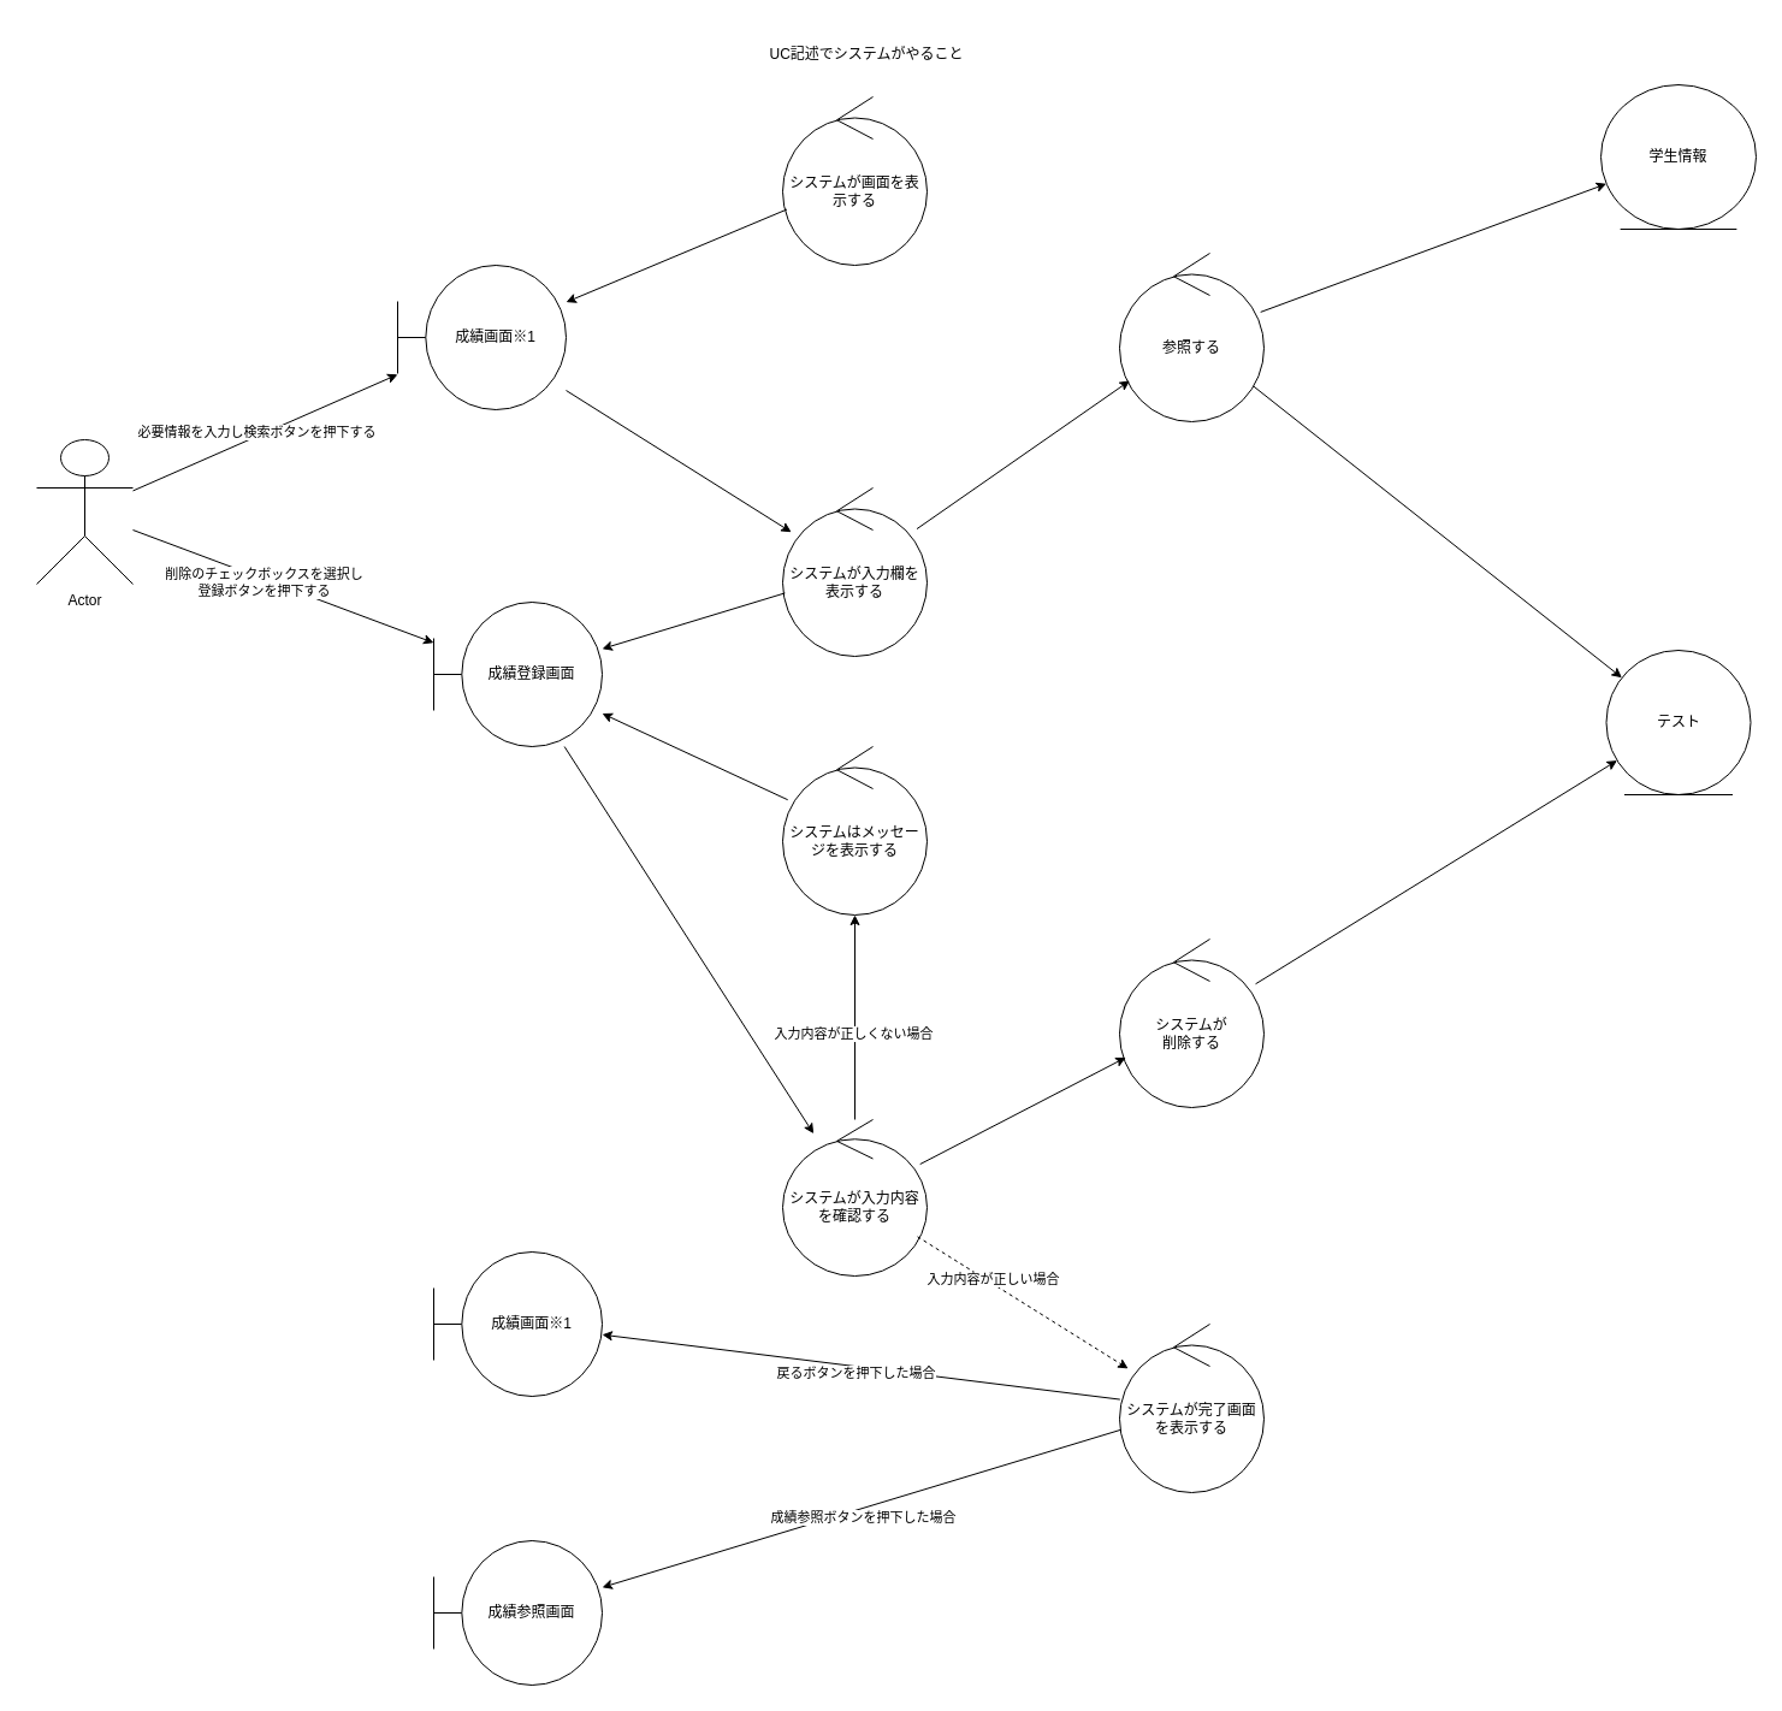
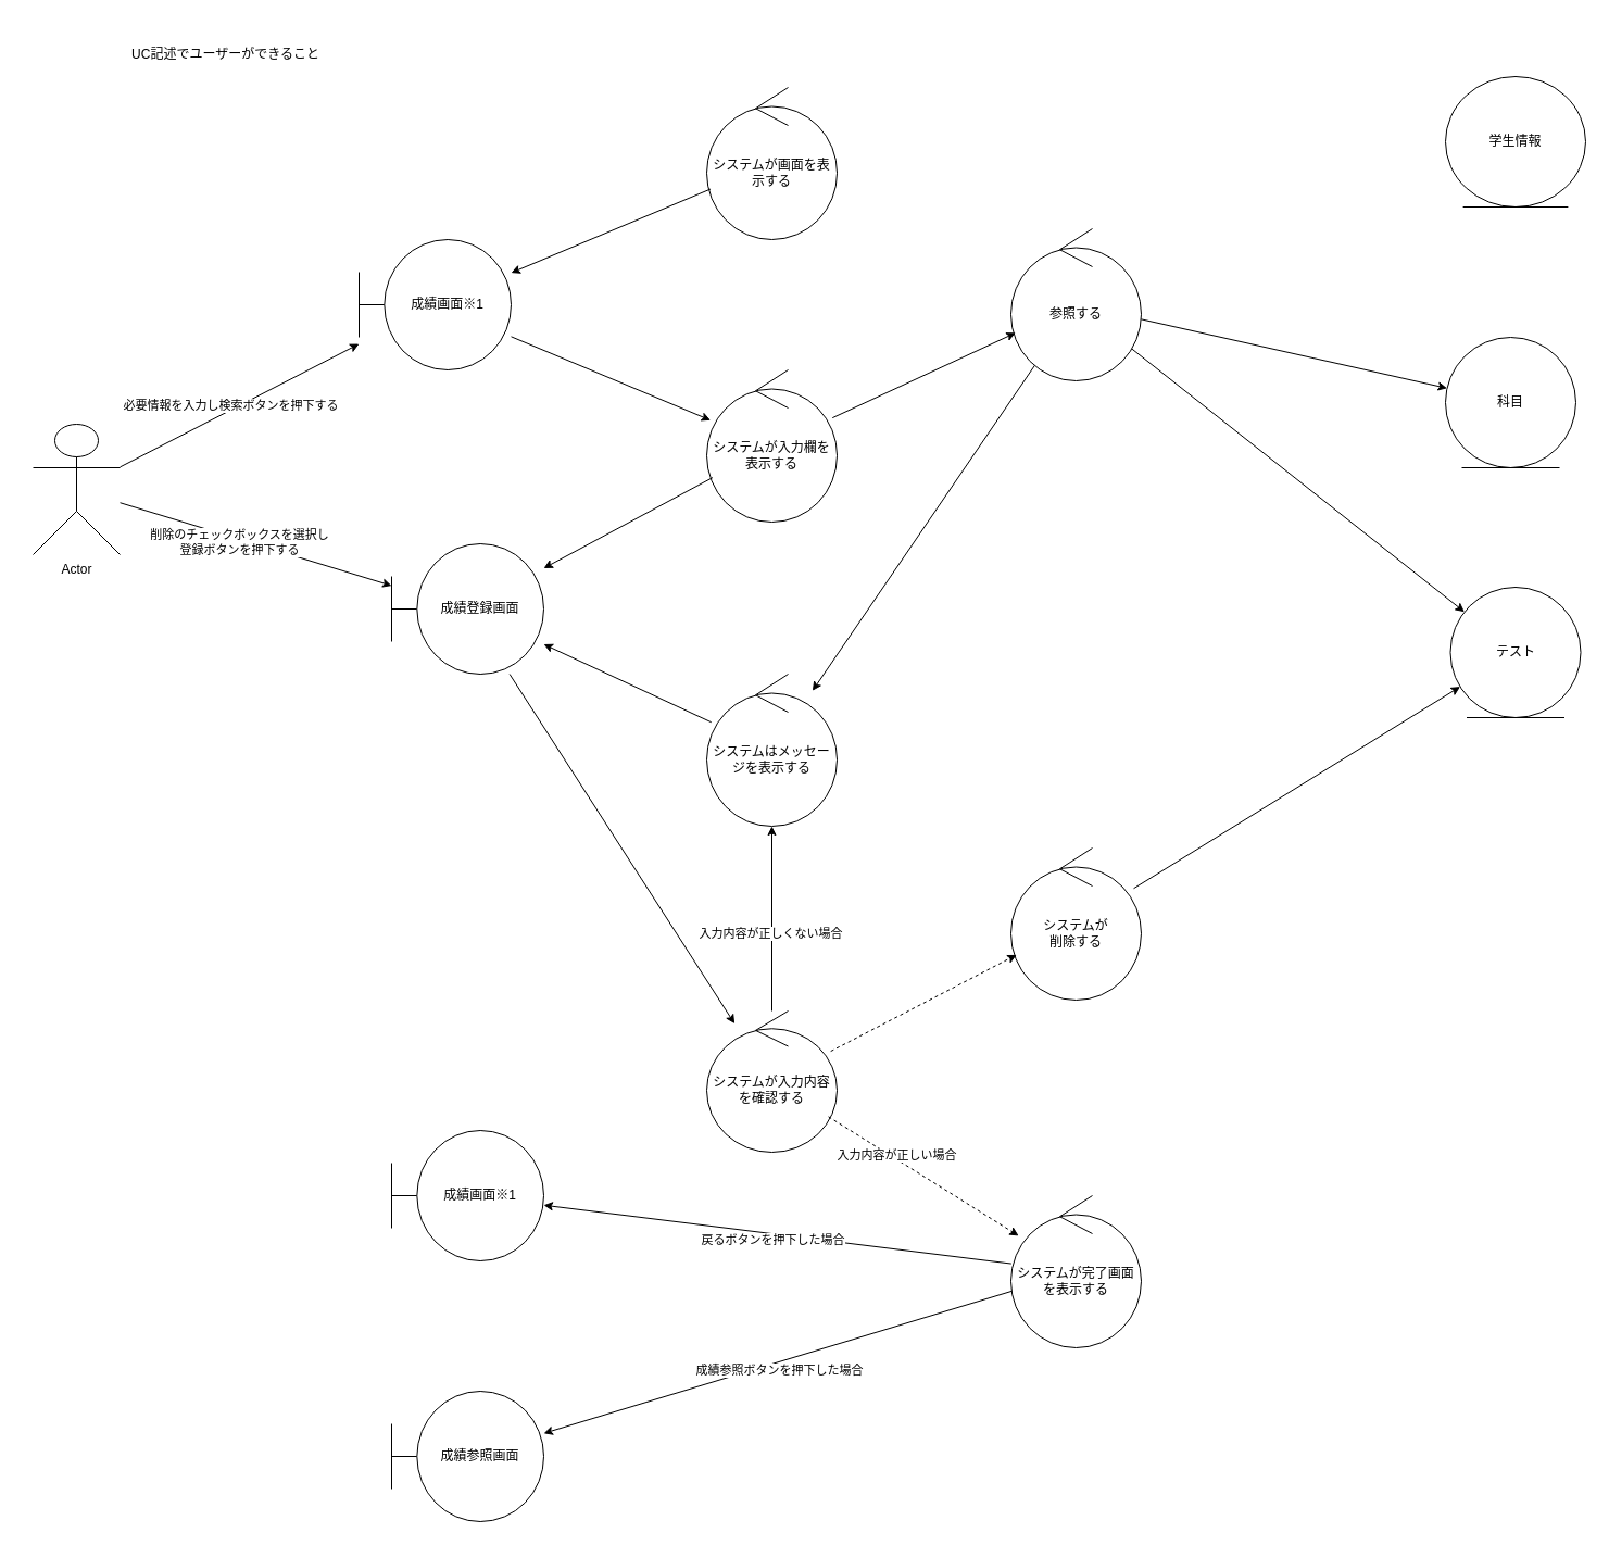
- <mxCell id="3" value="UC記述でシステムがやること" style="text;html=1;align=center;verticalAlign=middle;whiteSpace=wrap;rounded=0;" parent="1" vertex="1"><mxGeometry x="540" width="360" height="50" as="geometry" y="20" /></mxCell>
+ <mxCell id="2" value="UC記述でユーザーができること" style="text;html=1;align=center;verticalAlign=middle;whiteSpace=wrap;rounded=0;" parent="1" vertex="1"><mxGeometry x="20" width="375" height="60" as="geometry" y="20" /></mxCell>
- <mxCell id="19" style="rounded=0;orthogonalLoop=1;jettySize=auto;html=1;" parent="1" source="22" target="8" edge="1"><mxGeometry relative="1" as="geometry" /></mxCell>
+ <mxCell id="19" style="rounded=0;orthogonalLoop=1;jettySize=auto;html=1;" parent="1" source="22" target="7" edge="1"><mxGeometry relative="1" as="geometry" /></mxCell>
+ <mxCell id="20" style="rounded=0;orthogonalLoop=1;jettySize=auto;html=1;" parent="1" source="22" target="18" edge="1"><mxGeometry relative="1" as="geometry" /></mxCell>
+ <mxCell id="18" value="科目" style="ellipse;shape=umlEntity;whiteSpace=wrap;html=1;" parent="1" vertex="1"><mxGeometry x="1330" y="310" width="120" height="120" as="geometry" /></mxCell>
- <mxCell id="6" value="Actor" style="shape=umlActor;verticalLabelPosition=bottom;verticalAlign=top;html=1;outlineConnect=0;" parent="1" vertex="1"><mxGeometry x="30" y="365" width="80" height="120" as="geometry" /></mxCell>
+ <mxCell id="6" value="Actor" style="shape=umlActor;verticalLabelPosition=bottom;verticalAlign=top;html=1;outlineConnect=0;" parent="1" vertex="1"><mxGeometry x="30" y="390" width="80" height="120" as="geometry" /></mxCell>
- <mxCell id="12" value="システムが入力欄を表示する" style="ellipse;shape=umlControl;whiteSpace=wrap;html=1;" parent="1" vertex="1"><mxGeometry x="650" y="405" width="120" height="140" as="geometry" /></mxCell>
+ <mxCell id="12" value="システムが入力欄を表示する" style="ellipse;shape=umlControl;whiteSpace=wrap;html=1;" parent="1" vertex="1"><mxGeometry x="650" y="340" width="120" height="140" as="geometry" /></mxCell>
- <mxCell id="41" style="rounded=0;orthogonalLoop=1;jettySize=auto;html=1;" parent="1" source="28" target="39" edge="1"><mxGeometry relative="1" as="geometry"><mxPoint x="995" y="860" as="targetPoint" /></mxGeometry></mxCell>
+ <mxCell id="41" style="rounded=0;orthogonalLoop=1;jettySize=auto;html=1;dashed=1;" parent="1" source="28" target="39" edge="1"><mxGeometry relative="1" as="geometry"><mxPoint x="995" y="860" as="targetPoint" /></mxGeometry></mxCell>
